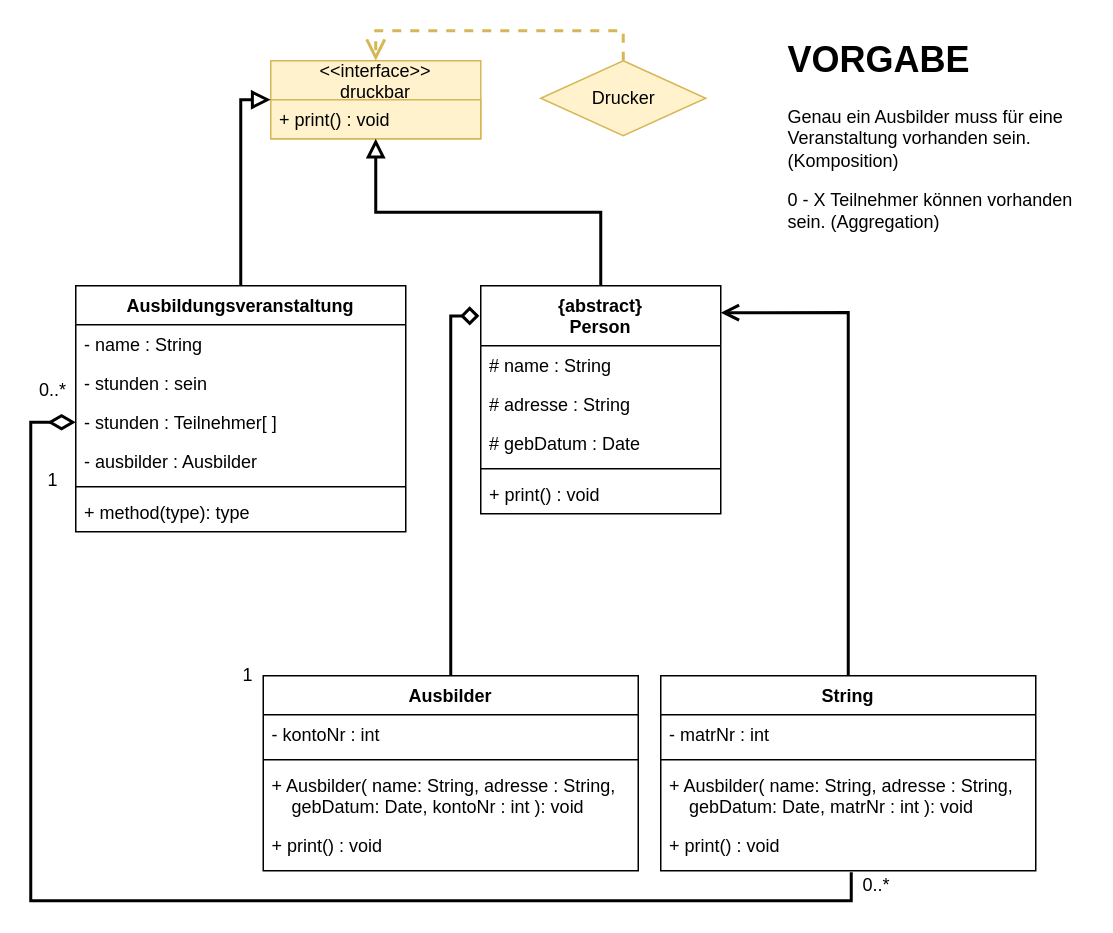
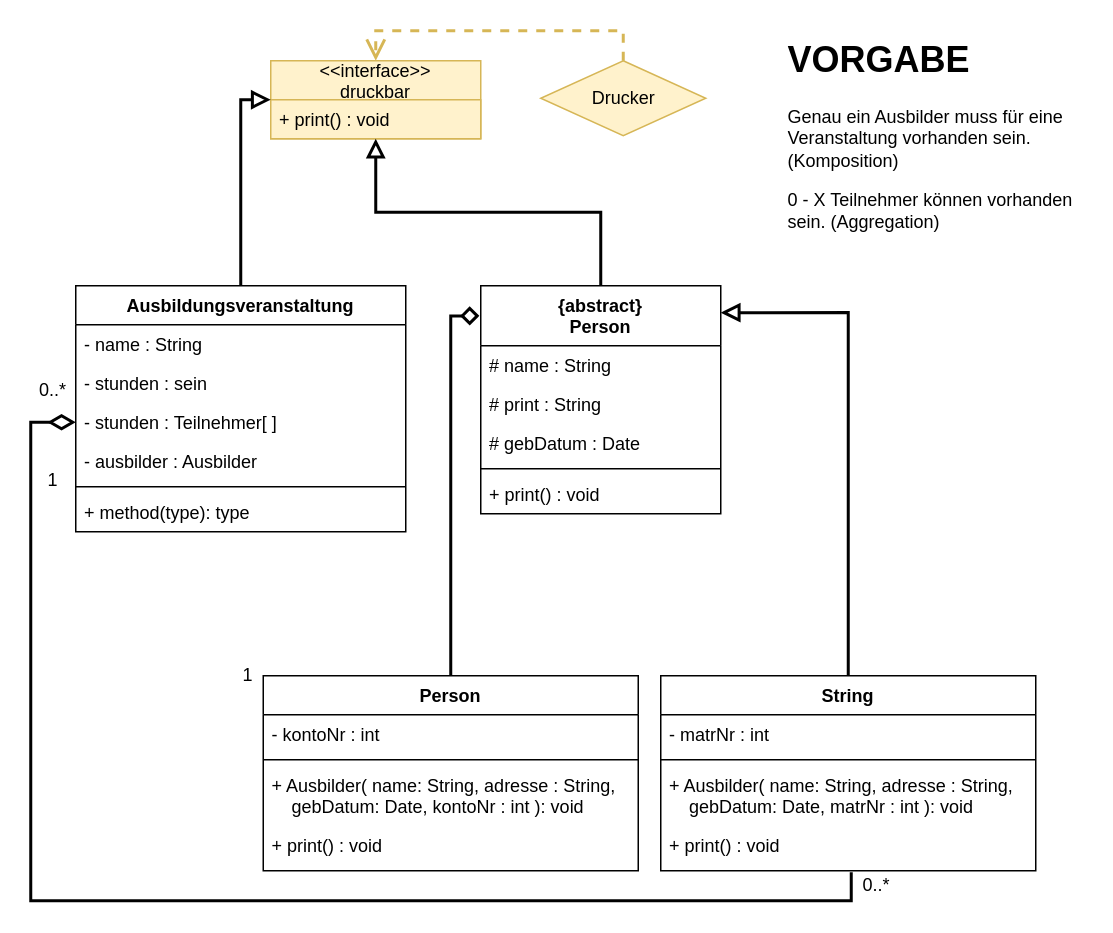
- <mxCell id="27" style="edgeStyle=orthogonalEdgeStyle;rounded=0;orthogonalLoop=1;jettySize=auto;html=1;entryX=1;entryY=0.118;entryDx=0;entryDy=0;entryPerimeter=0;strokeWidth=2;endArrow=open;endFill=0;endSize=8;exitX=0.5;exitY=0;exitDx=0;exitDy=0;" parent="1" source="29" target="15" edge="1"><mxGeometry relative="1" as="geometry" /></mxCell>
+ <mxCell id="27" style="edgeStyle=orthogonalEdgeStyle;rounded=0;orthogonalLoop=1;jettySize=auto;html=1;entryX=1;entryY=0.118;entryDx=0;entryDy=0;entryPerimeter=0;strokeWidth=2;endArrow=block;endFill=0;endSize=8;exitX=0.5;exitY=0;exitDx=0;exitDy=0;" parent="1" source="29" target="15" edge="1"><mxGeometry relative="1" as="geometry" /></mxCell>
- <mxCell id="17" value="# adresse : String" style="text;strokeColor=none;fillColor=none;align=left;verticalAlign=top;spacingLeft=4;spacingRight=4;overflow=hidden;rotatable=0;points=[[0,0.5],[1,0.5]];portConstraint=eastwest;" parent="15" vertex="1"><mxGeometry y="66" width="160" height="26" as="geometry" /></mxCell>
+ <mxCell id="17" value="# print : String" style="text;strokeColor=none;fillColor=none;align=left;verticalAlign=top;spacingLeft=4;spacingRight=4;overflow=hidden;rotatable=0;points=[[0,0.5],[1,0.5]];portConstraint=eastwest;" parent="15" vertex="1"><mxGeometry y="66" width="160" height="26" as="geometry" /></mxCell>
- <mxCell id="22" value="Ausbilder" style="swimlane;fontStyle=1;align=center;verticalAlign=top;childLayout=stackLayout;horizontal=1;startSize=26;horizontalStack=0;resizeParent=1;resizeParentMax=0;resizeLast=0;collapsible=1;marginBottom=0;" parent="1" vertex="1"><mxGeometry x="175" y="450" width="250" height="130" as="geometry" /></mxCell>
+ <mxCell id="22" value="Person" style="swimlane;fontStyle=1;align=center;verticalAlign=top;childLayout=stackLayout;horizontal=1;startSize=26;horizontalStack=0;resizeParent=1;resizeParentMax=0;resizeLast=0;collapsible=1;marginBottom=0;" parent="1" vertex="1"><mxGeometry x="175" y="450" width="250" height="130" as="geometry" /></mxCell>
